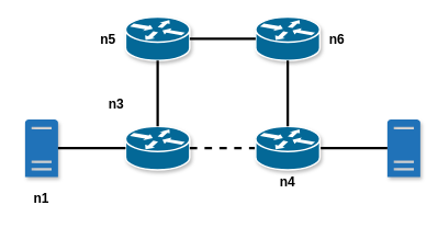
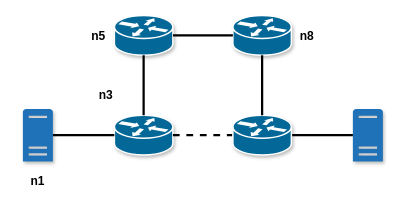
- <mxCell id="18" value="&lt;b&gt;&lt;font style=&quot;font-size: 16px&quot;&gt;n6&lt;/font&gt;&lt;/b&gt;" style="text;html=1;strokeColor=none;fillColor=none;align=center;verticalAlign=middle;whiteSpace=wrap;rounded=0;" parent="1" vertex="1"><mxGeometry x="379" y="31.5" width="60" height="30" as="geometry" /></mxCell>
+ <mxCell id="18" value="&lt;b&gt;&lt;font style=&quot;font-size: 16px&quot;&gt;n8&lt;/font&gt;&lt;/b&gt;" style="text;html=1;strokeColor=none;fillColor=none;align=center;verticalAlign=middle;whiteSpace=wrap;rounded=0;" parent="1" vertex="1"><mxGeometry x="379" y="31.5" width="60" height="30" as="geometry" /></mxCell>
- <mxCell id="11" value="&lt;b&gt;&lt;font style=&quot;font-size: 16px&quot;&gt;n4&lt;/font&gt;&lt;/b&gt;" style="text;html=1;strokeColor=none;fillColor=none;align=center;verticalAlign=middle;whiteSpace=wrap;rounded=0;" parent="1" vertex="1"><mxGeometry x="319" y="206" width="60" height="30" as="geometry" /></mxCell>
